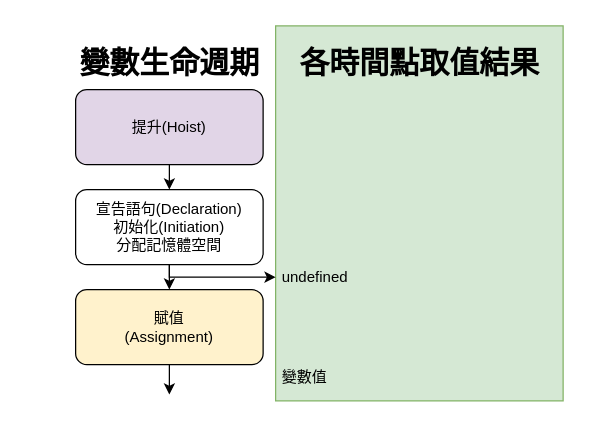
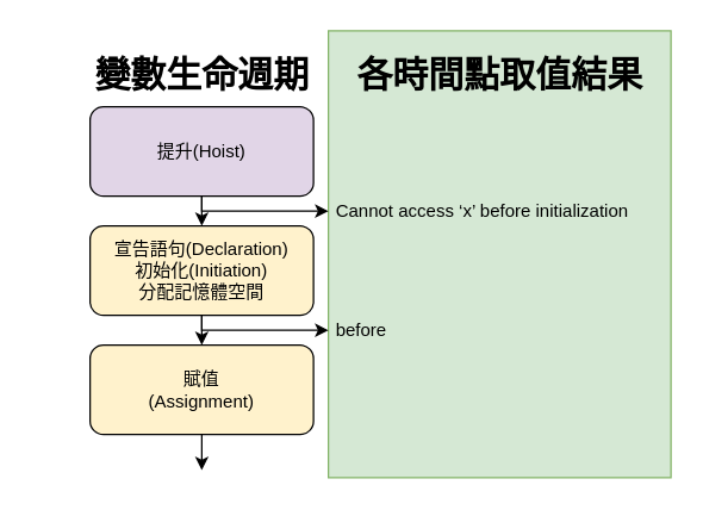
+ <mxCell id="4" style="edgeStyle=orthogonalEdgeStyle;rounded=0;orthogonalLoop=1;jettySize=auto;html=1;exitX=0.5;exitY=1;exitDx=0;exitDy=0;entryX=0;entryY=0.5;entryDx=0;entryDy=0;" edge="1" parent="1" source="5" target="13"><mxGeometry relative="1" as="geometry"><Array as="points"><mxPoint x="135" y="141" /></Array></mxGeometry></mxCell>
+ <mxCell id="13" value="&amp;nbsp;Cannot access ‘x’ before initialization" style="text;html=1;strokeColor=none;fillColor=none;align=left;verticalAlign=middle;whiteSpace=wrap;rounded=0;" vertex="1" parent="1"><mxGeometry x="220" y="131" width="230" height="20" as="geometry" /></mxCell>
- <mxCell id="8" value="宣告語句(Declaration)&lt;br&gt;初始化(Initiation)&lt;br&gt;分配記憶體空間" style="rounded=1;whiteSpace=wrap;html=1;" vertex="1" parent="1"><mxGeometry x="60" y="151" width="150" height="60" as="geometry" /></mxCell>
+ <mxCell id="8" value="宣告語句(Declaration)&lt;br&gt;初始化(Initiation)&lt;br&gt;分配記憶體空間" style="rounded=1;whiteSpace=wrap;html=1;fillColor=#fff2cc;" vertex="1" parent="1"><mxGeometry x="60" y="151" width="150" height="60" as="geometry" /></mxCell>
- <mxCell id="12" value="&amp;nbsp;undefined" style="text;html=1;strokeColor=none;fillColor=none;align=left;verticalAlign=middle;whiteSpace=wrap;rounded=0;" vertex="1" parent="1"><mxGeometry x="220" y="211" width="230" height="20" as="geometry" /></mxCell>
+ <mxCell id="12" value="&amp;nbsp;before" style="text;html=1;strokeColor=none;fillColor=none;align=left;verticalAlign=middle;whiteSpace=wrap;rounded=0;" vertex="1" parent="1"><mxGeometry x="220" y="211" width="230" height="20" as="geometry" /></mxCell>
- <mxCell id="11" value="&amp;nbsp;變數值" style="text;html=1;strokeColor=none;fillColor=none;align=left;verticalAlign=middle;whiteSpace=wrap;rounded=0;" vertex="1" parent="1"><mxGeometry x="220" y="291" width="230" height="20" as="geometry" /></mxCell>
